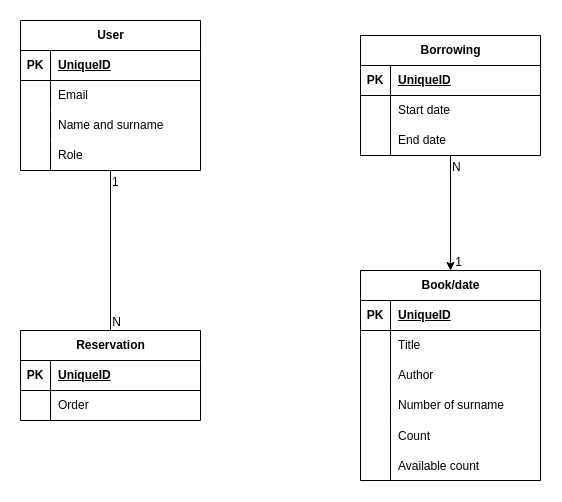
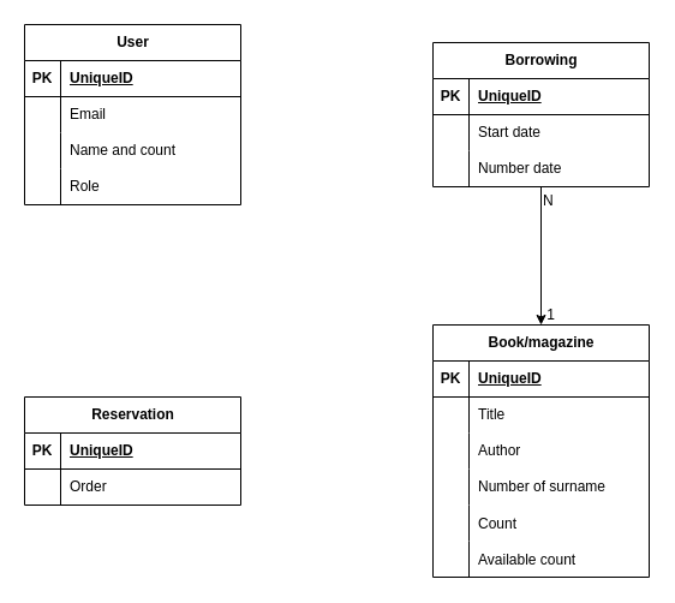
- <mxCell id="11" value="Name and surname" style="shape=partialRectangle;connectable=0;fillColor=none;top=0;left=0;bottom=0;right=0;align=left;spacingLeft=6;overflow=hidden;whiteSpace=wrap;html=1;" parent="9" vertex="1"><mxGeometry x="30" width="150" height="30" as="geometry"><mxRectangle width="150" height="30" as="alternateBounds" /></mxGeometry></mxCell>
+ <mxCell id="11" value="Name and count" style="shape=partialRectangle;connectable=0;fillColor=none;top=0;left=0;bottom=0;right=0;align=left;spacingLeft=6;overflow=hidden;whiteSpace=wrap;html=1;" parent="9" vertex="1"><mxGeometry x="30" width="150" height="30" as="geometry"><mxRectangle width="150" height="30" as="alternateBounds" /></mxGeometry></mxCell>
- <mxCell id="43" value="End date" style="shape=partialRectangle;connectable=0;fillColor=none;top=0;left=0;bottom=0;right=0;align=left;spacingLeft=6;overflow=hidden;whiteSpace=wrap;html=1;" parent="41" vertex="1"><mxGeometry x="30" width="150" height="30" as="geometry"><mxRectangle width="150" height="30" as="alternateBounds" /></mxGeometry></mxCell>
+ <mxCell id="43" value="Number date" style="shape=partialRectangle;connectable=0;fillColor=none;top=0;left=0;bottom=0;right=0;align=left;spacingLeft=6;overflow=hidden;whiteSpace=wrap;html=1;" parent="41" vertex="1"><mxGeometry x="30" width="150" height="30" as="geometry"><mxRectangle width="150" height="30" as="alternateBounds" /></mxGeometry></mxCell>
- <mxCell id="54" value="" style="endArrow=none;html=1;rounded=0;" edge="1" parent="1" source="2" target="47"><mxGeometry relative="1" as="geometry"><mxPoint x="110" y="240" as="sourcePoint" /><mxPoint x="270" y="240" as="targetPoint" /></mxGeometry></mxCell>
- <mxCell id="55" value="1" style="resizable=0;html=1;whiteSpace=wrap;align=left;verticalAlign=bottom;" connectable="0" vertex="1" parent="54"><mxGeometry x="-1" relative="1" as="geometry"><mxPoint y="20" as="offset" /></mxGeometry></mxCell>
- <mxCell id="56" value="N" style="resizable=0;html=1;whiteSpace=wrap;align=right;verticalAlign=bottom;" connectable="0" vertex="1" parent="54"><mxGeometry x="1" relative="1" as="geometry"><mxPoint x="12" as="offset" /></mxGeometry></mxCell>
- <mxCell id="15" value="Book/date" style="shape=table;startSize=30;container=1;collapsible=1;childLayout=tableLayout;fixedRows=1;rowLines=0;fontStyle=1;align=center;resizeLast=1;html=1;" parent="1" vertex="1"><mxGeometry x="360" y="270" width="180" height="210" as="geometry" /></mxCell>
+ <mxCell id="15" value="Book/magazine" style="shape=table;startSize=30;container=1;collapsible=1;childLayout=tableLayout;fixedRows=1;rowLines=0;fontStyle=1;align=center;resizeLast=1;html=1;" parent="1" vertex="1"><mxGeometry x="360" y="270" width="180" height="210" as="geometry" /></mxCell>
